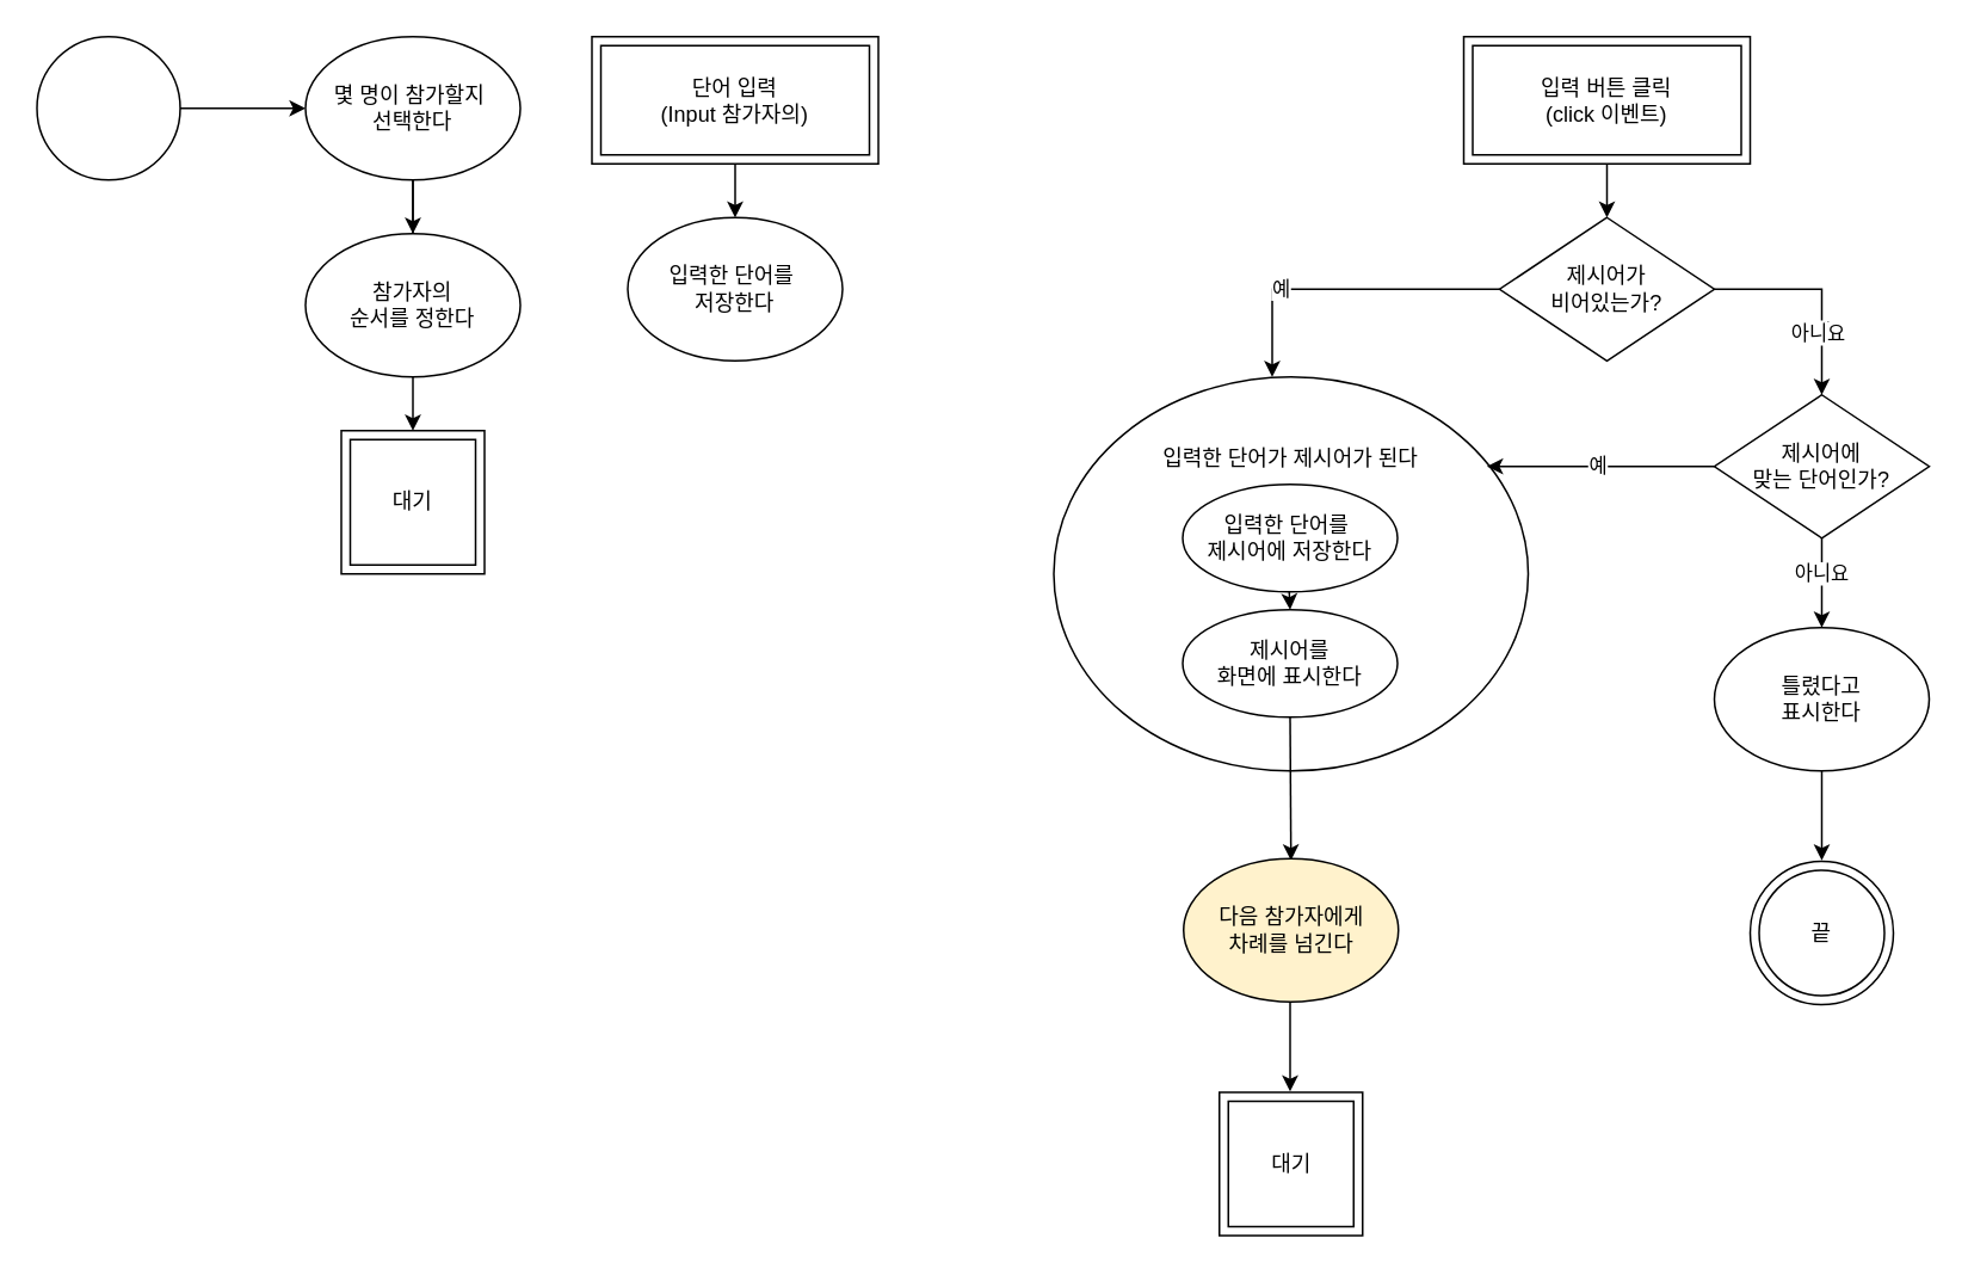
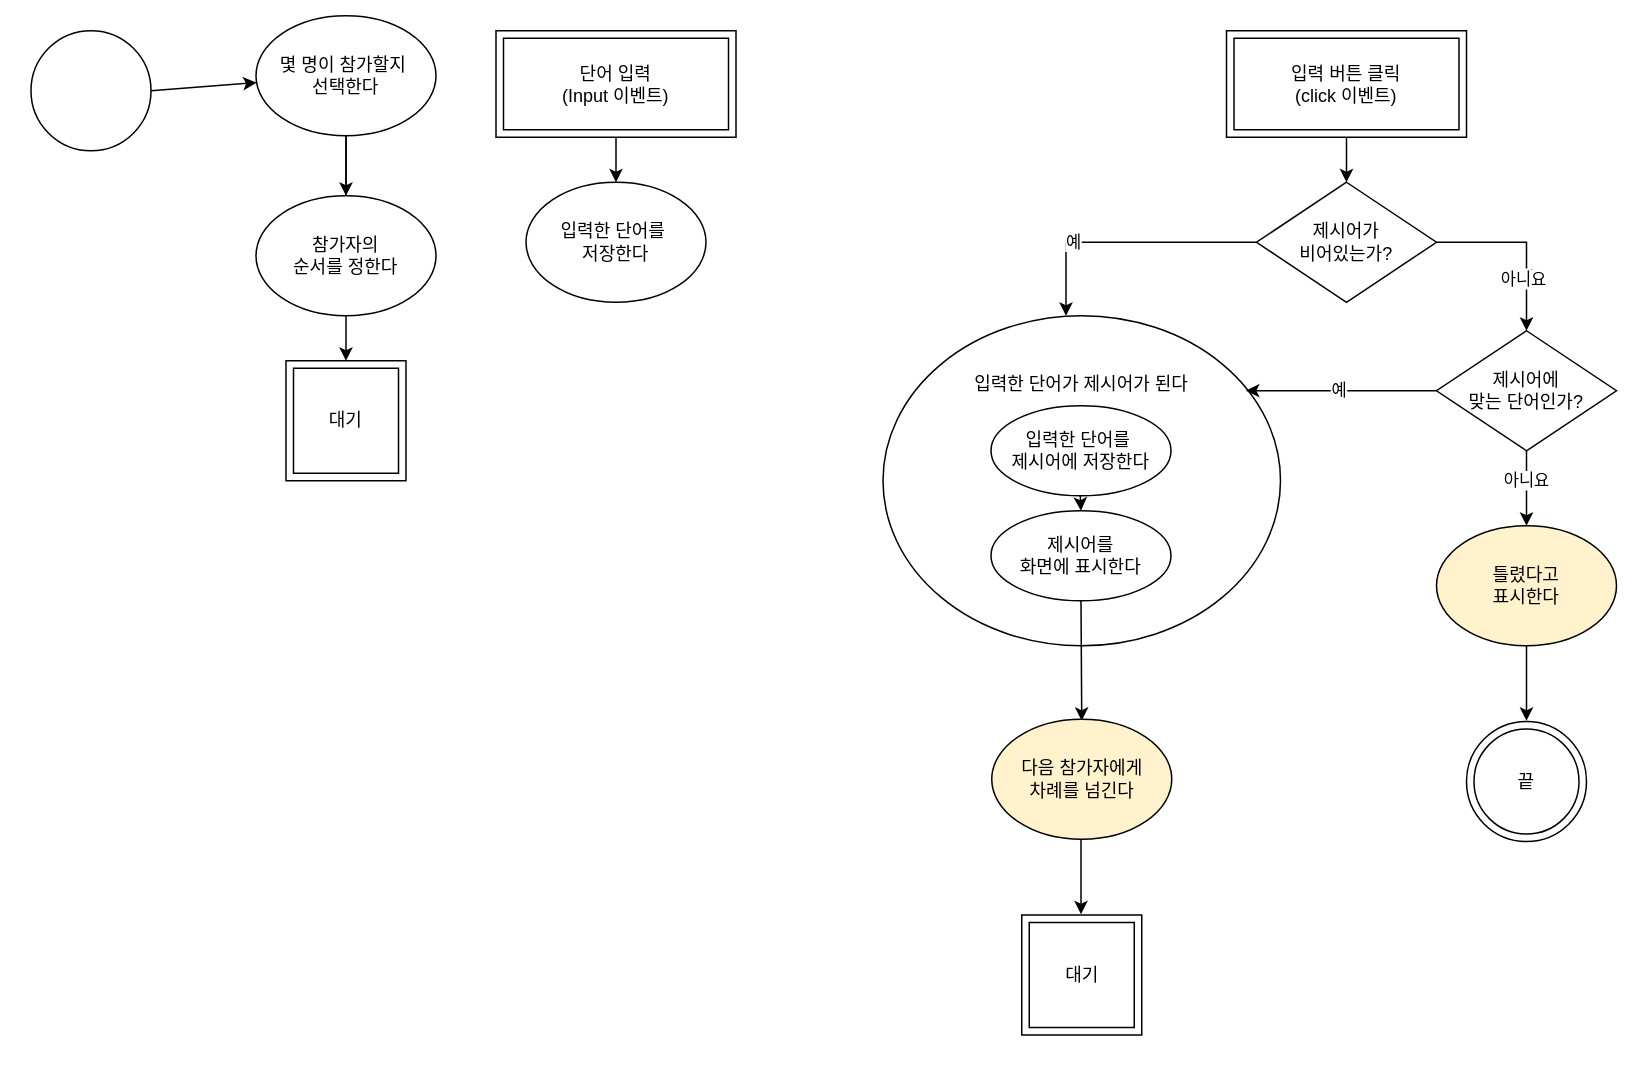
- <mxCell id="21" value="단어 입력&lt;div&gt;(Input 참가자의)&lt;/div&gt;" style="whiteSpace=wrap;html=1;aspect=fixed;" vertex="1" parent="1"><mxGeometry x="335" y="25" width="150" height="61" as="geometry" /></mxCell>
+ <mxCell id="21" value="단어 입력&lt;div&gt;(Input 이벤트)&lt;/div&gt;" style="whiteSpace=wrap;html=1;aspect=fixed;" vertex="1" parent="1"><mxGeometry x="335" y="25" width="150" height="61" as="geometry" /></mxCell>
- <mxCell id="5" value="몇 명이 참가할지&amp;nbsp;&lt;div&gt;선택한다&lt;/div&gt;" style="ellipse;whiteSpace=wrap;html=1;" vertex="1" parent="1"><mxGeometry x="170" y="20" width="120" height="80" as="geometry" /></mxCell>
+ <mxCell id="5" value="몇 명이 참가할지&amp;nbsp;&lt;div&gt;선택한다&lt;/div&gt;" style="ellipse;whiteSpace=wrap;html=1;" vertex="1" parent="1"><mxGeometry x="170" y="10" width="120" height="80" as="geometry" /></mxCell>
- <mxCell id="14" value="틀렸다고&lt;div&gt;표시한다&lt;/div&gt;" style="ellipse;whiteSpace=wrap;html=1;" vertex="1" parent="1"><mxGeometry x="957" y="350" width="120" height="80" as="geometry" /></mxCell>
+ <mxCell id="14" value="틀렸다고&lt;div&gt;표시한다&lt;/div&gt;" style="ellipse;whiteSpace=wrap;html=1;fillColor=#fff2cc;" vertex="1" parent="1"><mxGeometry x="957" y="350" width="120" height="80" as="geometry" /></mxCell>
